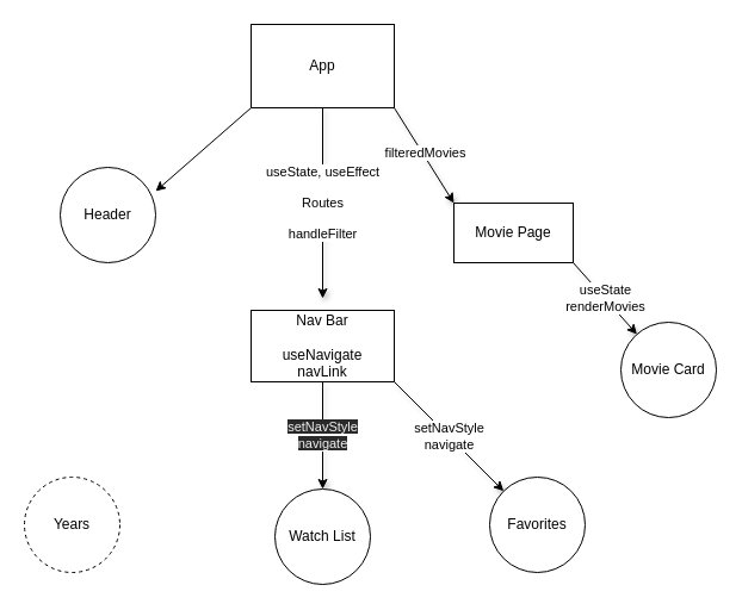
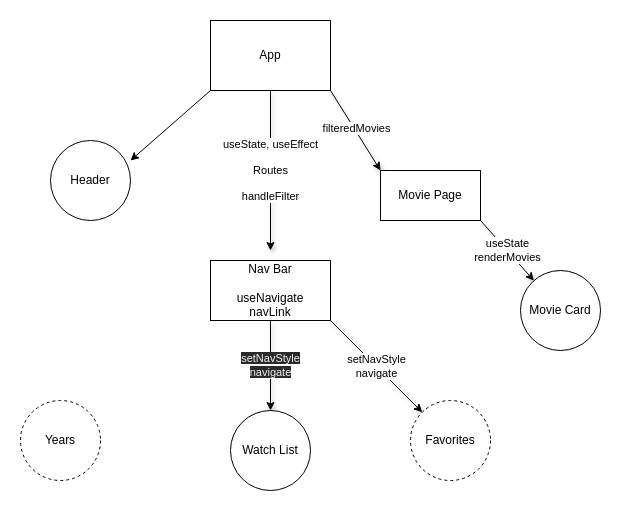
- <mxCell id="14" value="Favorites" style="ellipse;whiteSpace=wrap;html=1;" vertex="1" parent="1"><mxGeometry x="410" y="400" width="80" height="80" as="geometry" /></mxCell>
+ <mxCell id="14" value="Favorites" style="ellipse;whiteSpace=wrap;html=1;dashed=1;" vertex="1" parent="1"><mxGeometry x="410" y="400" width="80" height="80" as="geometry" /></mxCell>
